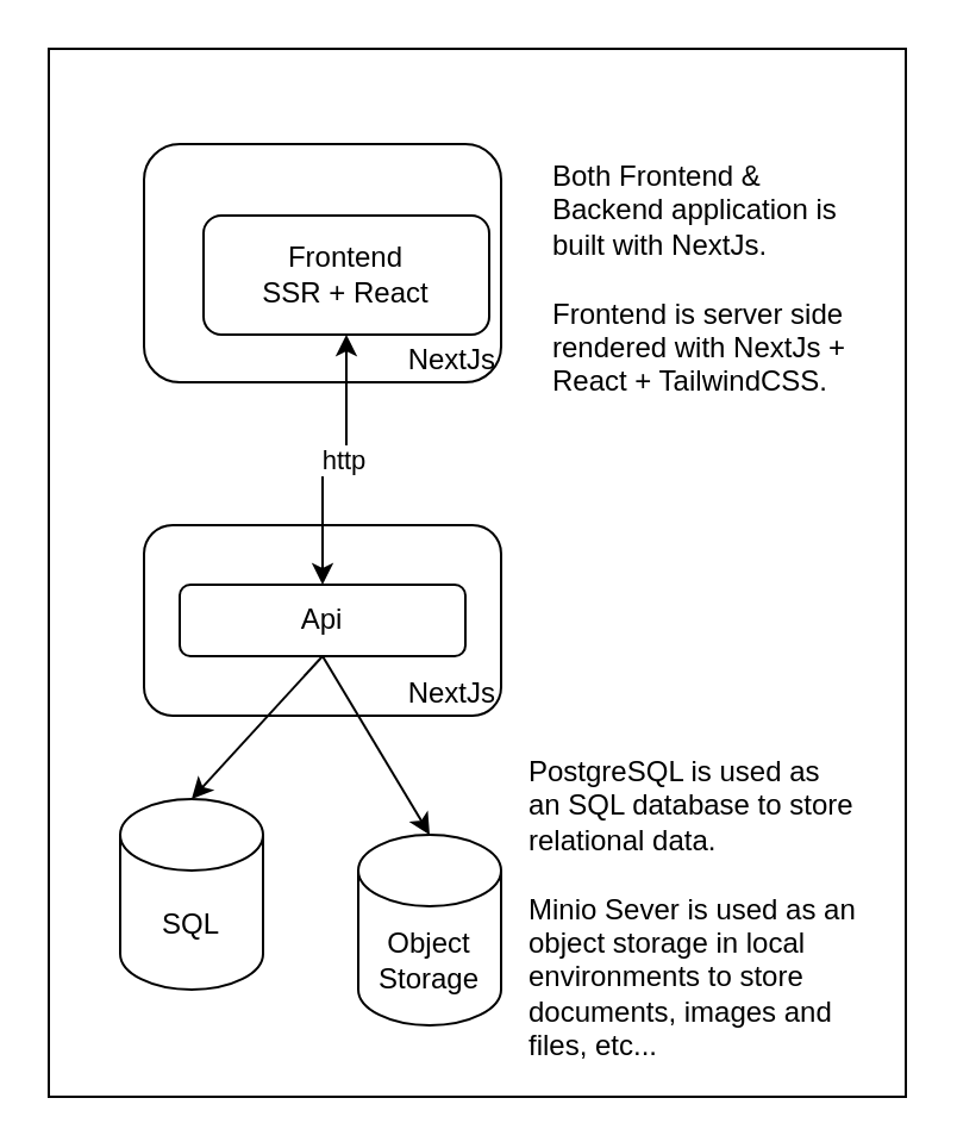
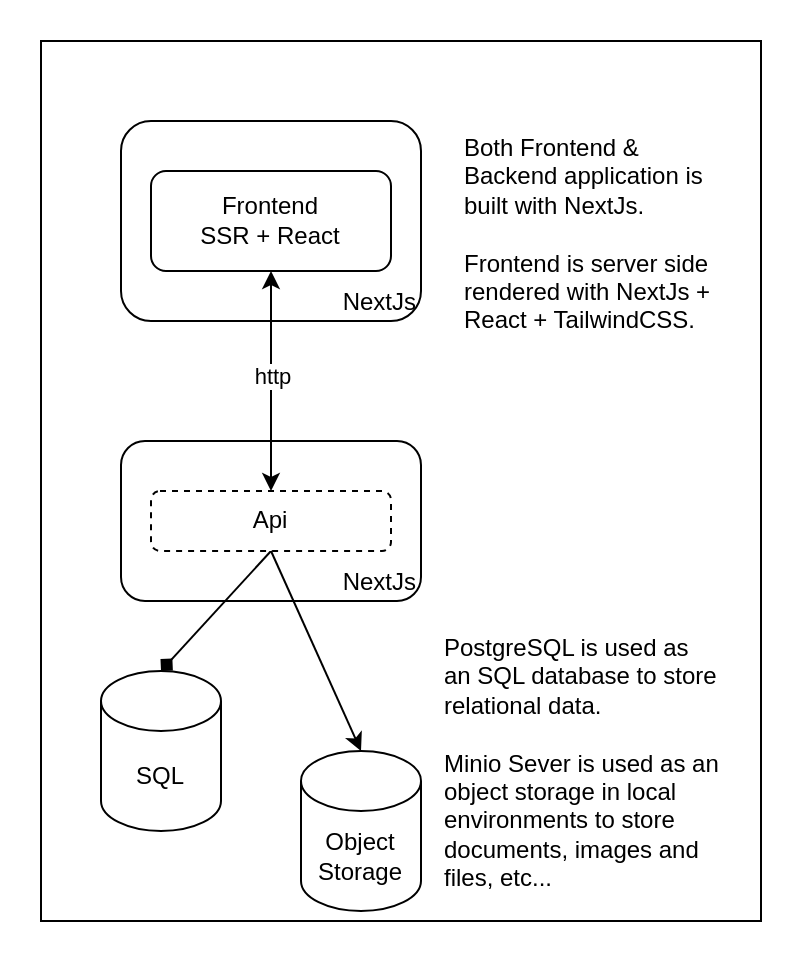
- <mxCell id="11" value="&lt;div&gt;Frontend&lt;/div&gt;&lt;div&gt;SSR + React&lt;/div&gt;" style="rounded=1;whiteSpace=wrap;html=1;" parent="1" vertex="1"><mxGeometry x="85" y="90" width="120" height="50" as="geometry" /></mxCell>
+ <mxCell id="11" value="&lt;div&gt;Frontend&lt;/div&gt;&lt;div&gt;SSR + React&lt;/div&gt;" style="rounded=1;whiteSpace=wrap;html=1;" parent="1" vertex="1"><mxGeometry x="75" y="85" width="120" height="50" as="geometry" /></mxCell>
- <mxCell id="8" value="Api" style="rounded=1;whiteSpace=wrap;html=1;" parent="1" vertex="1"><mxGeometry x="75" y="245" width="120" height="30" as="geometry" /></mxCell>
+ <mxCell id="8" value="Api" style="rounded=1;whiteSpace=wrap;html=1;dashed=1;" parent="1" vertex="1"><mxGeometry x="75" y="245" width="120" height="30" as="geometry" /></mxCell>
- <mxCell id="7" style="rounded=0;orthogonalLoop=1;jettySize=auto;html=1;exitX=0.5;exitY=1;exitDx=0;exitDy=0;entryX=0.5;entryY=0;entryDx=0;entryDy=0;entryPerimeter=0;" parent="1" source="8" target="4" edge="1"><mxGeometry relative="1" as="geometry" /></mxCell>
+ <mxCell id="7" style="rounded=0;orthogonalLoop=1;jettySize=auto;html=1;exitX=0.5;exitY=1;exitDx=0;exitDy=0;entryX=0.5;entryY=0;entryDx=0;entryDy=0;entryPerimeter=0;endArrow=diamond;" parent="1" source="8" target="4" edge="1"><mxGeometry relative="1" as="geometry" /></mxCell>
- <mxCell id="5" value="Object&lt;div&gt;Storage&lt;/div&gt;" style="shape=cylinder3;whiteSpace=wrap;html=1;boundedLbl=1;backgroundOutline=1;size=15;" parent="1" vertex="1"><mxGeometry x="150" y="350" width="60" height="80" as="geometry" /></mxCell>
+ <mxCell id="5" value="Object&lt;div&gt;Storage&lt;/div&gt;" style="shape=cylinder3;whiteSpace=wrap;html=1;boundedLbl=1;backgroundOutline=1;size=15;" parent="1" vertex="1"><mxGeometry x="150" y="375" width="60" height="80" as="geometry" /></mxCell>
